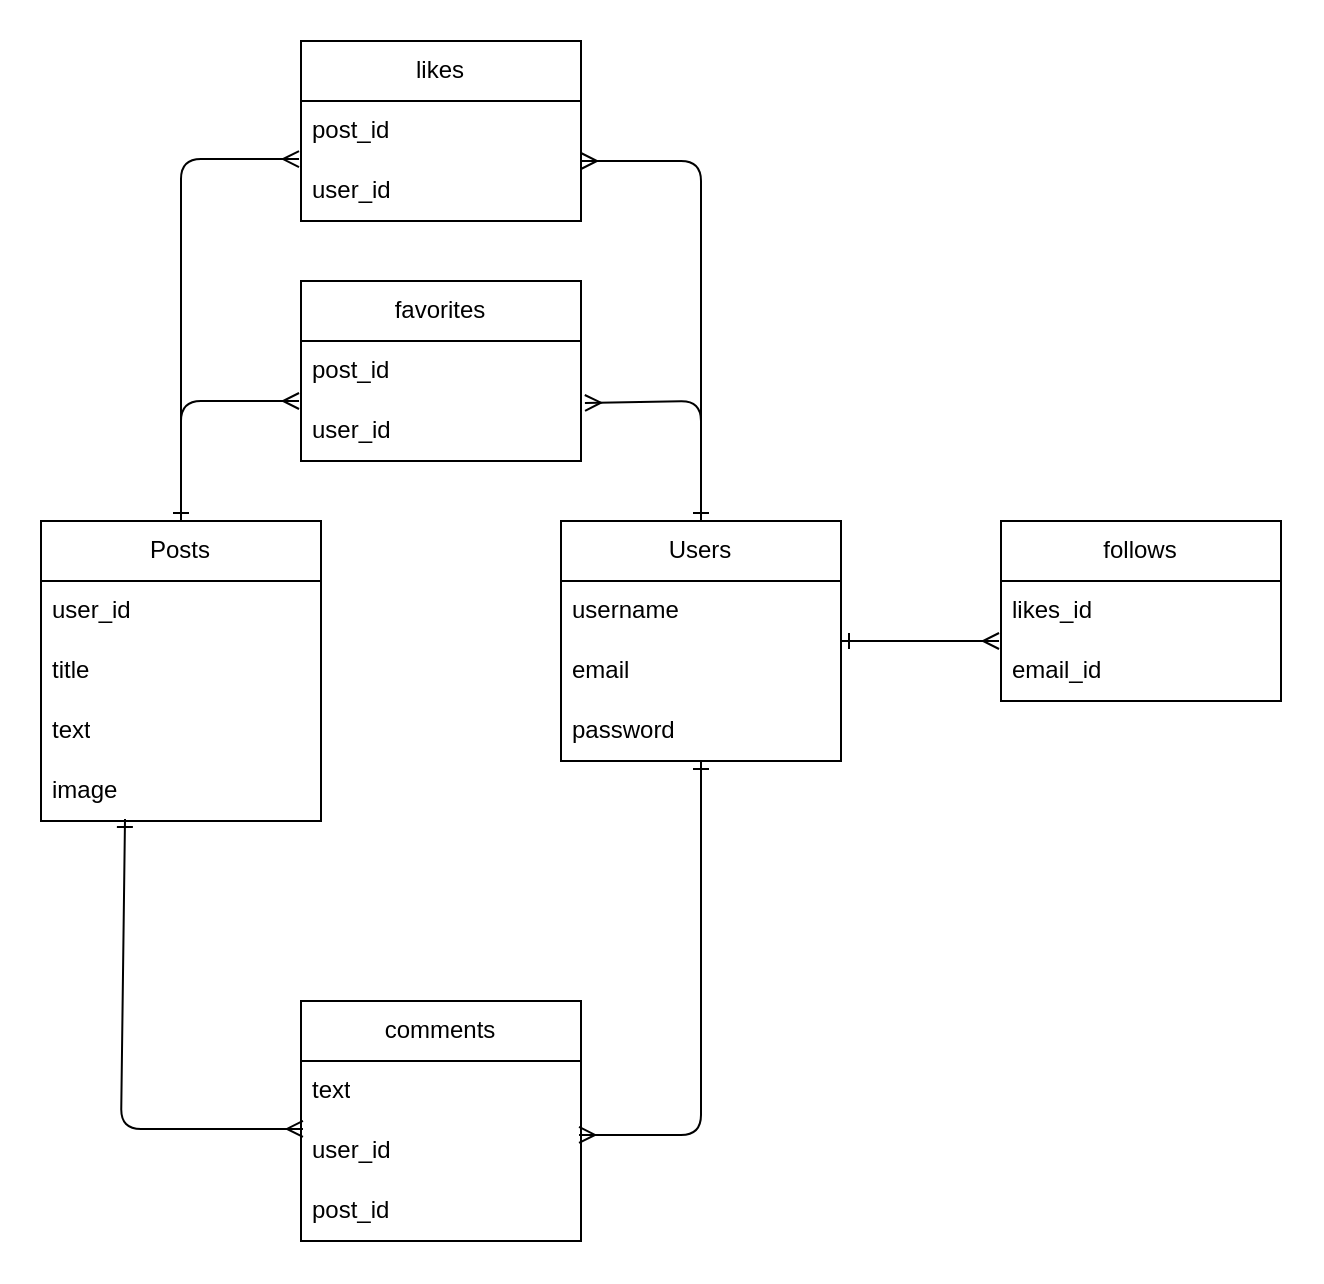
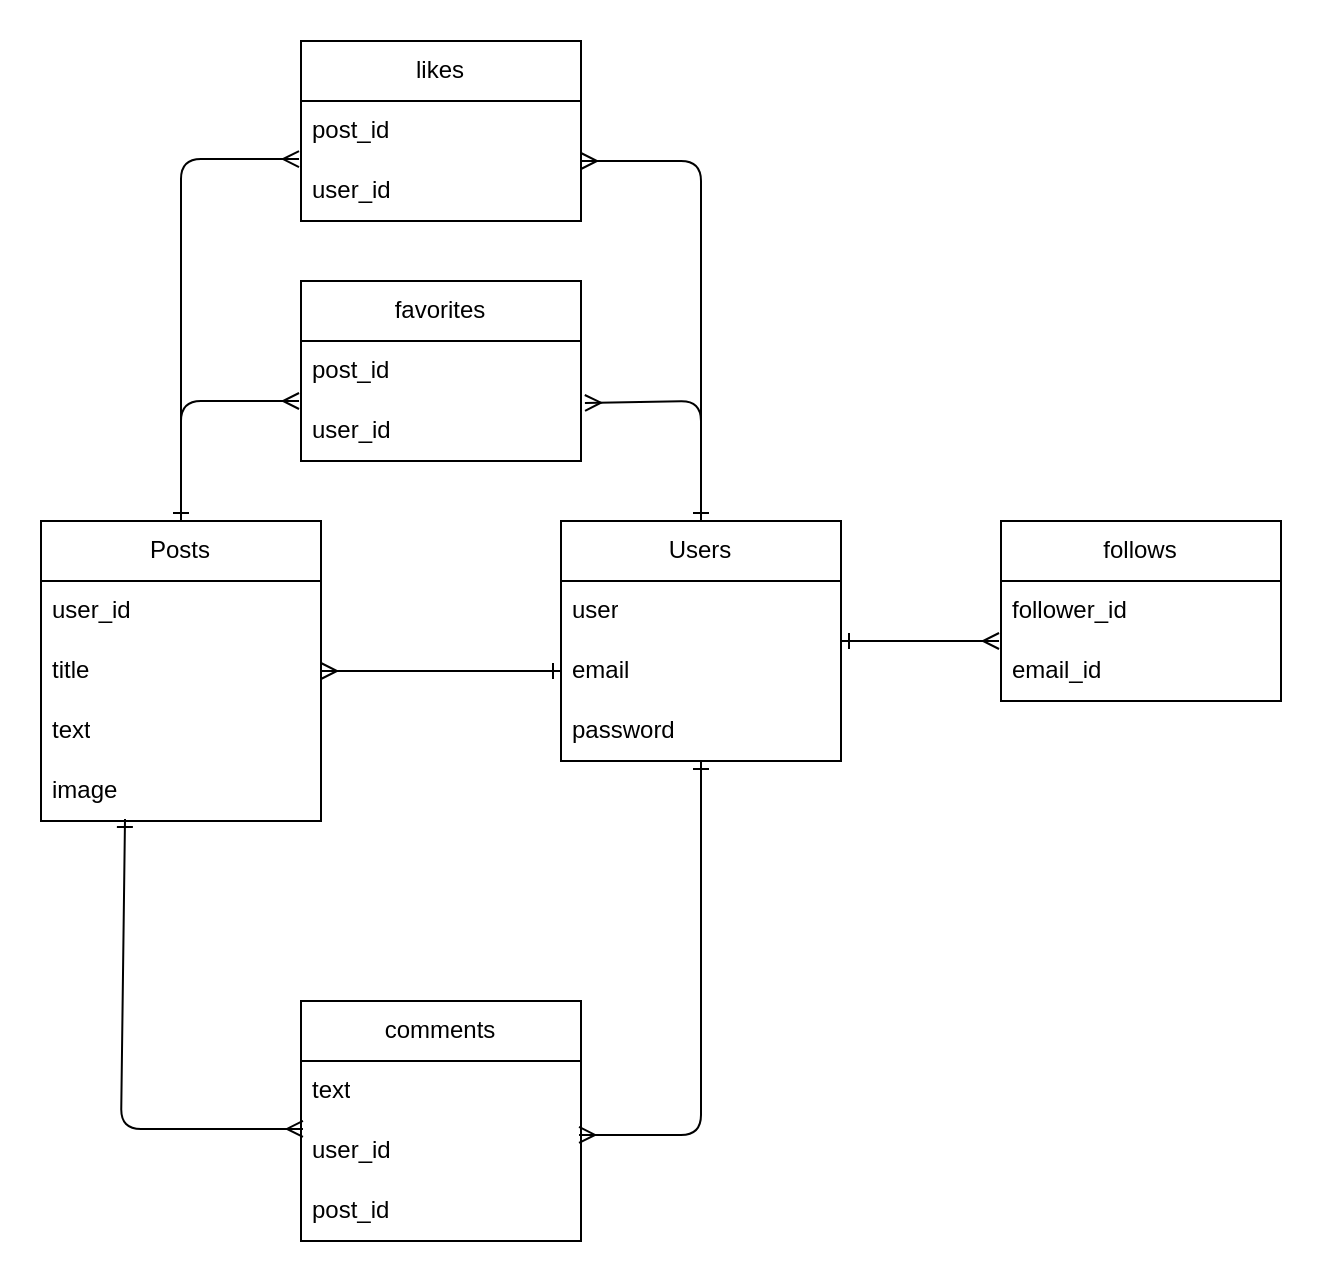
- <mxCell id="3" value="username" style="text;strokeColor=none;fillColor=none;align=left;verticalAlign=middle;spacingLeft=4;spacingRight=4;overflow=hidden;points=[[0,0.5],[1,0.5]];portConstraint=eastwest;rotatable=0;whiteSpace=wrap;html=1;" parent="2" vertex="1"><mxGeometry y="30" width="140" height="30" as="geometry" /></mxCell>
+ <mxCell id="3" value="user" style="text;strokeColor=none;fillColor=none;align=left;verticalAlign=middle;spacingLeft=4;spacingRight=4;overflow=hidden;points=[[0,0.5],[1,0.5]];portConstraint=eastwest;rotatable=0;whiteSpace=wrap;html=1;" parent="2" vertex="1"><mxGeometry y="30" width="140" height="30" as="geometry" /></mxCell>
- <mxCell id="16" value="likes_id" style="text;strokeColor=none;fillColor=none;align=left;verticalAlign=middle;spacingLeft=4;spacingRight=4;overflow=hidden;points=[[0,0.5],[1,0.5]];portConstraint=eastwest;rotatable=0;whiteSpace=wrap;html=1;" parent="15" vertex="1"><mxGeometry y="30" width="140" height="30" as="geometry" /></mxCell>
+ <mxCell id="16" value="follower_id" style="text;strokeColor=none;fillColor=none;align=left;verticalAlign=middle;spacingLeft=4;spacingRight=4;overflow=hidden;points=[[0,0.5],[1,0.5]];portConstraint=eastwest;rotatable=0;whiteSpace=wrap;html=1;" parent="15" vertex="1"><mxGeometry y="30" width="140" height="30" as="geometry" /></mxCell>
+ <mxCell id="24" style="edgeStyle=none;html=1;exitX=0;exitY=0.5;exitDx=0;exitDy=0;entryX=1;entryY=0.5;entryDx=0;entryDy=0;endArrow=ERmany;endFill=0;startArrow=ERone;startFill=0;" parent="1" source="4" target="8" edge="1"><mxGeometry relative="1" as="geometry" /></mxCell>
